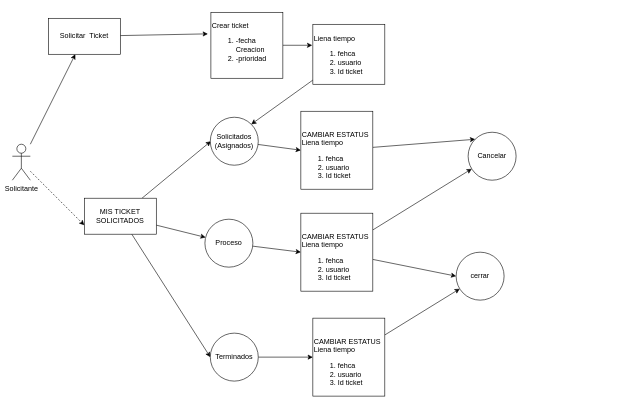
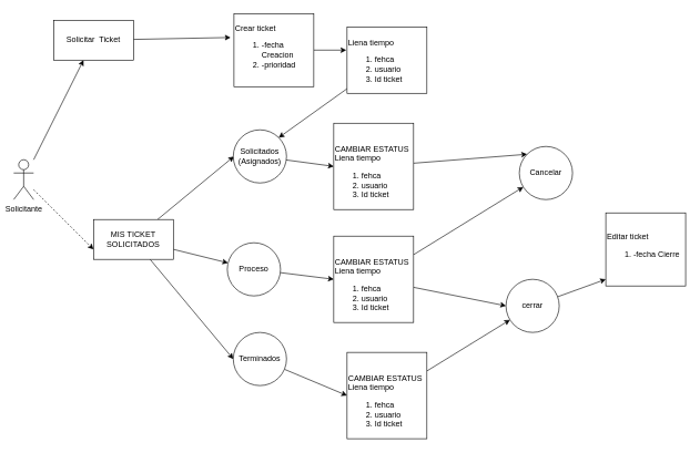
+ <mxCell id="31" value="&lt;div style=&quot;&quot;&gt;Editar ticket&lt;/div&gt;&lt;ol&gt;&lt;li&gt;&lt;span style=&quot;background-color: initial;&quot;&gt;-fecha Cierre&lt;/span&gt;&lt;/li&gt;&lt;/ol&gt;" style="whiteSpace=wrap;html=1;rounded=0;align=left;" parent="1" vertex="1"><mxGeometry x="910" y="320" width="120" height="110" as="geometry" /></mxCell>
+ <mxCell id="27" style="edgeStyle=none;html=1;entryX=0;entryY=0.909;entryDx=0;entryDy=0;entryPerimeter=0;" parent="1" source="28" target="31" edge="1"><mxGeometry relative="1" as="geometry" /></mxCell>
- <mxCell id="24" value="Terminados" style="ellipse;whiteSpace=wrap;html=1;aspect=fixed;" parent="1" vertex="1"><mxGeometry x="350.09" y="555" width="80" height="80" as="geometry" /></mxCell>
+ <mxCell id="24" value="Terminados" style="ellipse;whiteSpace=wrap;html=1;aspect=fixed;" parent="1" vertex="1"><mxGeometry x="350.09" y="500" width="80" height="80" as="geometry" /></mxCell>
